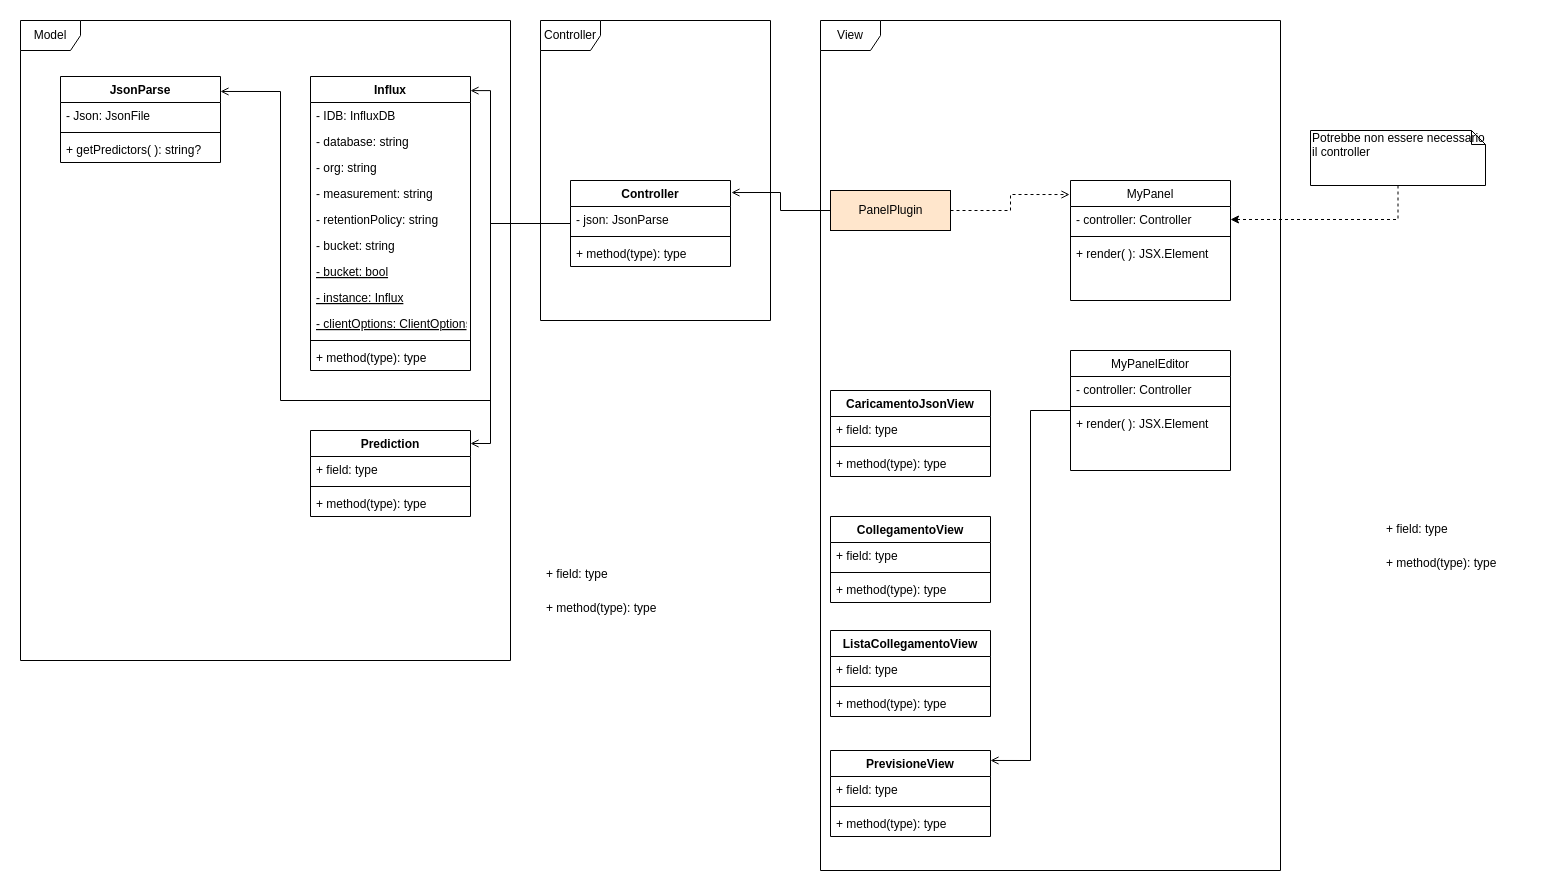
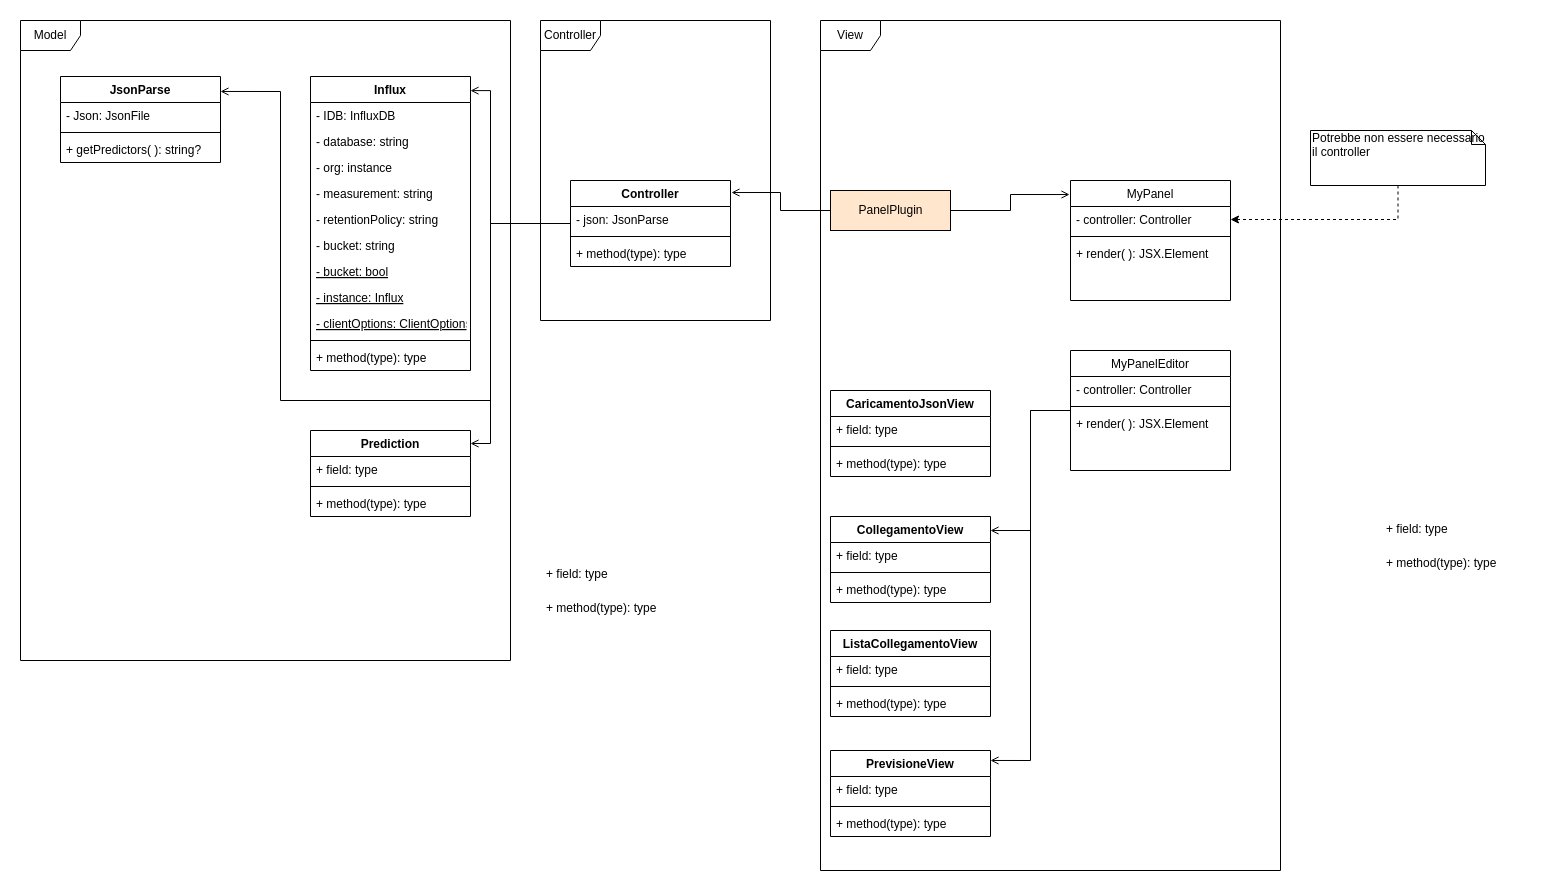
- <mxCell id="35" value="- org: string" style="text;strokeColor=none;fillColor=none;align=left;verticalAlign=top;spacingLeft=4;spacingRight=4;overflow=hidden;rotatable=0;points=[[0,0.5],[1,0.5]];portConstraint=eastwest;" parent="32" vertex="1"><mxGeometry y="78" width="160" height="26" as="geometry" /></mxCell>
+ <mxCell id="35" value="- org: instance" style="text;strokeColor=none;fillColor=none;align=left;verticalAlign=top;spacingLeft=4;spacingRight=4;overflow=hidden;rotatable=0;points=[[0,0.5],[1,0.5]];portConstraint=eastwest;" parent="32" vertex="1"><mxGeometry y="78" width="160" height="26" as="geometry" /></mxCell>
- <mxCell id="6" style="edgeStyle=orthogonalEdgeStyle;rounded=0;orthogonalLoop=1;jettySize=auto;html=1;entryX=-0.006;entryY=0.117;entryDx=0;entryDy=0;entryPerimeter=0;endArrow=open;endFill=0;dashed=1;" edge="1" parent="1" source="8" target="15"><mxGeometry relative="1" as="geometry" /></mxCell>
+ <mxCell id="6" style="edgeStyle=orthogonalEdgeStyle;rounded=0;orthogonalLoop=1;jettySize=auto;html=1;entryX=-0.006;entryY=0.117;entryDx=0;entryDy=0;entryPerimeter=0;endArrow=open;endFill=0;" edge="1" parent="1" source="8" target="15"><mxGeometry relative="1" as="geometry" /></mxCell>
+ <mxCell id="9" style="edgeStyle=orthogonalEdgeStyle;rounded=0;orthogonalLoop=1;jettySize=auto;html=1;entryX=1;entryY=0.163;entryDx=0;entryDy=0;entryPerimeter=0;endArrow=open;endFill=0;" edge="1" parent="1" source="11" target="56"><mxGeometry relative="1" as="geometry" /></mxCell>
